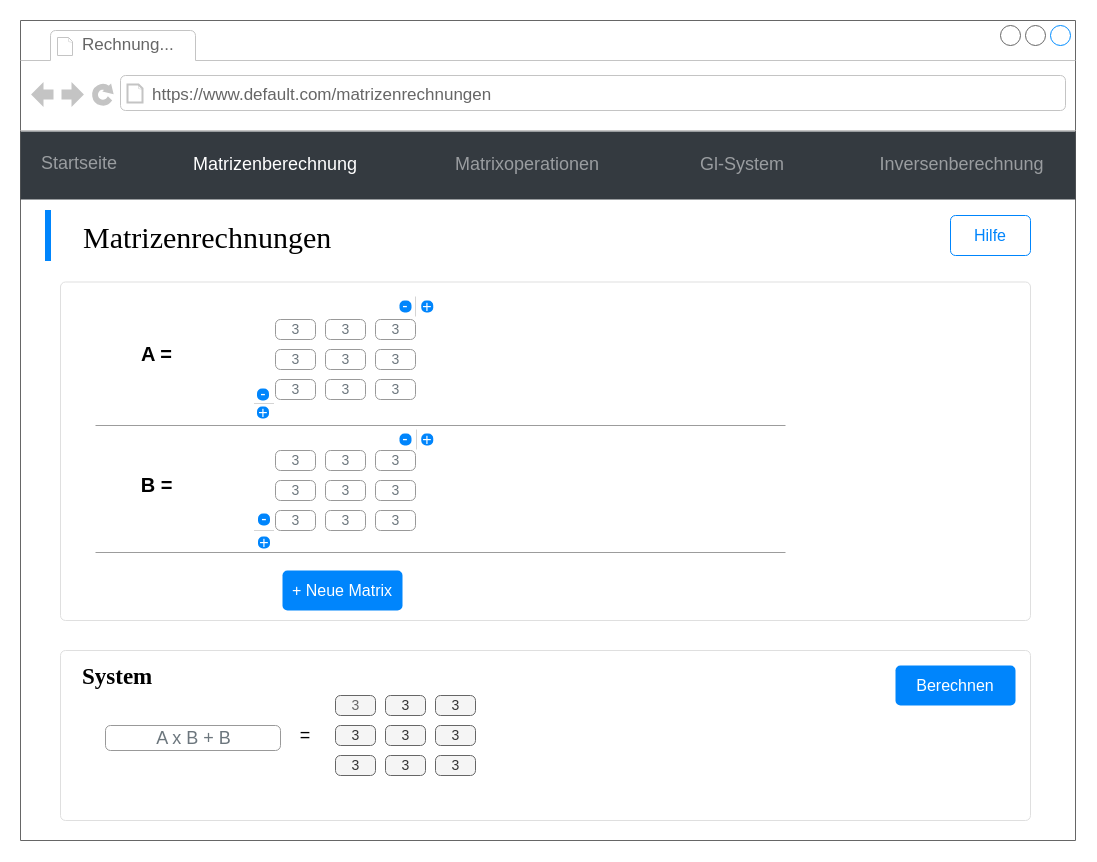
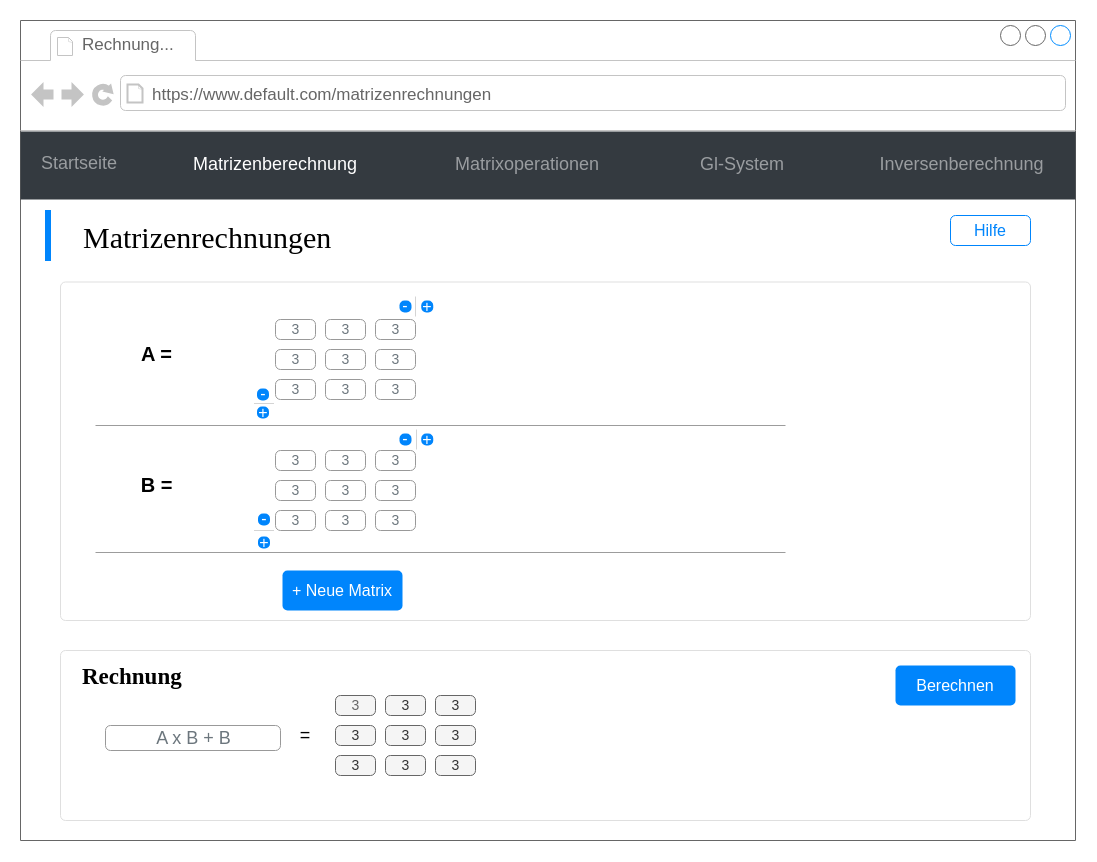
- <mxCell id="7" value="&lt;font color=&quot;#0085fc&quot;&gt;Hilfe&lt;/font&gt;" style="html=1;shadow=0;dashed=0;shape=mxgraph.bootstrap.rrect;rSize=5;strokeColor=#0085FC;strokeWidth=1;fillColor=none;fontColor=#1CA5B8;whiteSpace=wrap;align=center;verticalAlign=middle;spacingLeft=0;fontStyle=0;fontSize=16;spacing=5;" parent="2" vertex="1"><mxGeometry x="930" y="195" width="80" height="40" as="geometry" /></mxCell>
+ <mxCell id="7" value="&lt;font color=&quot;#0085fc&quot;&gt;Hilfe&lt;/font&gt;" style="html=1;shadow=0;dashed=0;shape=mxgraph.bootstrap.rrect;rSize=5;strokeColor=#0085FC;strokeWidth=1;fillColor=none;fontColor=#1CA5B8;whiteSpace=wrap;align=center;verticalAlign=middle;spacingLeft=0;fontStyle=0;fontSize=16;spacing=5;" parent="2" vertex="1"><mxGeometry x="930" y="195" width="80" height="30" as="geometry" /></mxCell>
- <mxCell id="28" value="System" style="text;html=1;points=[];align=left;verticalAlign=top;spacingTop=-4;fontSize=23;fontFamily=Verdana;fontStyle=1" parent="2" vertex="1"><mxGeometry x="60" y="640" width="159" height="50" as="geometry" /></mxCell>
+ <mxCell id="28" value="Rechnung" style="text;html=1;points=[];align=left;verticalAlign=top;spacingTop=-4;fontSize=23;fontFamily=Verdana;fontStyle=1" parent="2" vertex="1"><mxGeometry x="60" y="640" width="159" height="50" as="geometry" /></mxCell>
